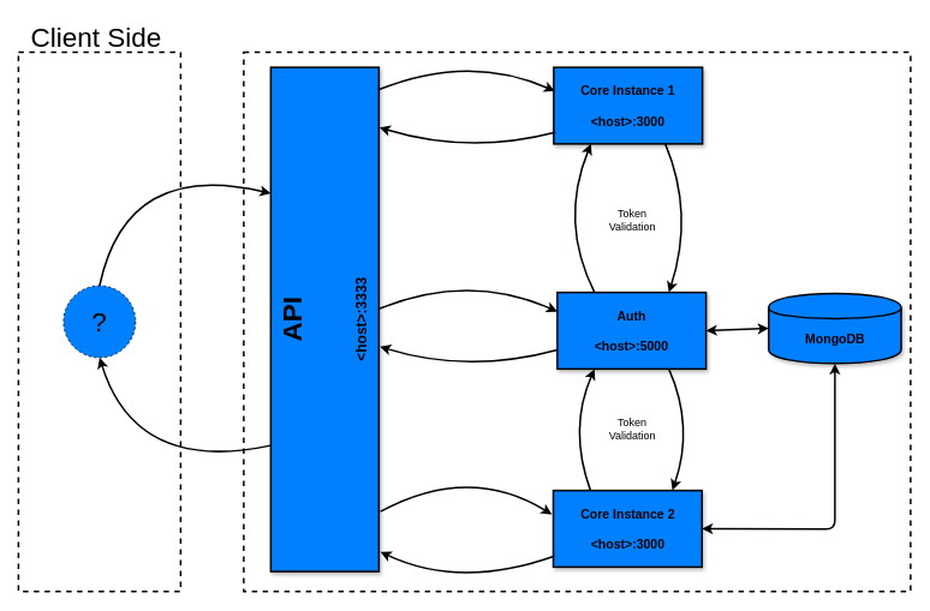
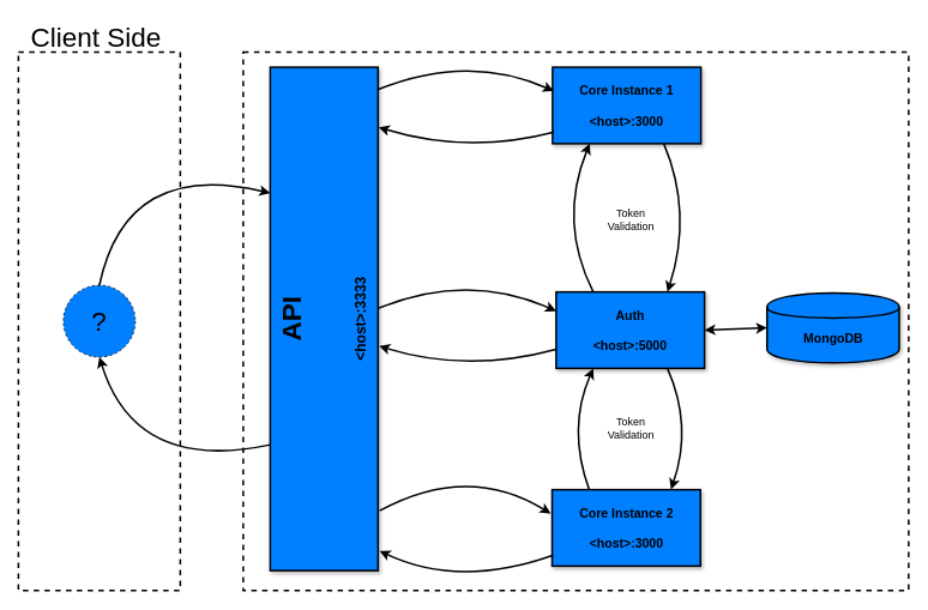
- <mxCell id="19" value="" style="endArrow=classic;startArrow=classic;html=1;entryX=0.5;entryY=1;entryDx=0;entryDy=0;exitX=1;exitY=0.5;exitDx=0;exitDy=0;shadow=0;comic=0;startSize=6;strokeWidth=2;" parent="1" source="4" target="13" edge="1"><mxGeometry width="50" height="50" relative="1" as="geometry"><mxPoint x="728.5" y="426.5" as="sourcePoint" /><mxPoint x="953" y="634" as="targetPoint" /><Array as="points"><mxPoint x="926" y="587" /></Array></mxGeometry></mxCell>
